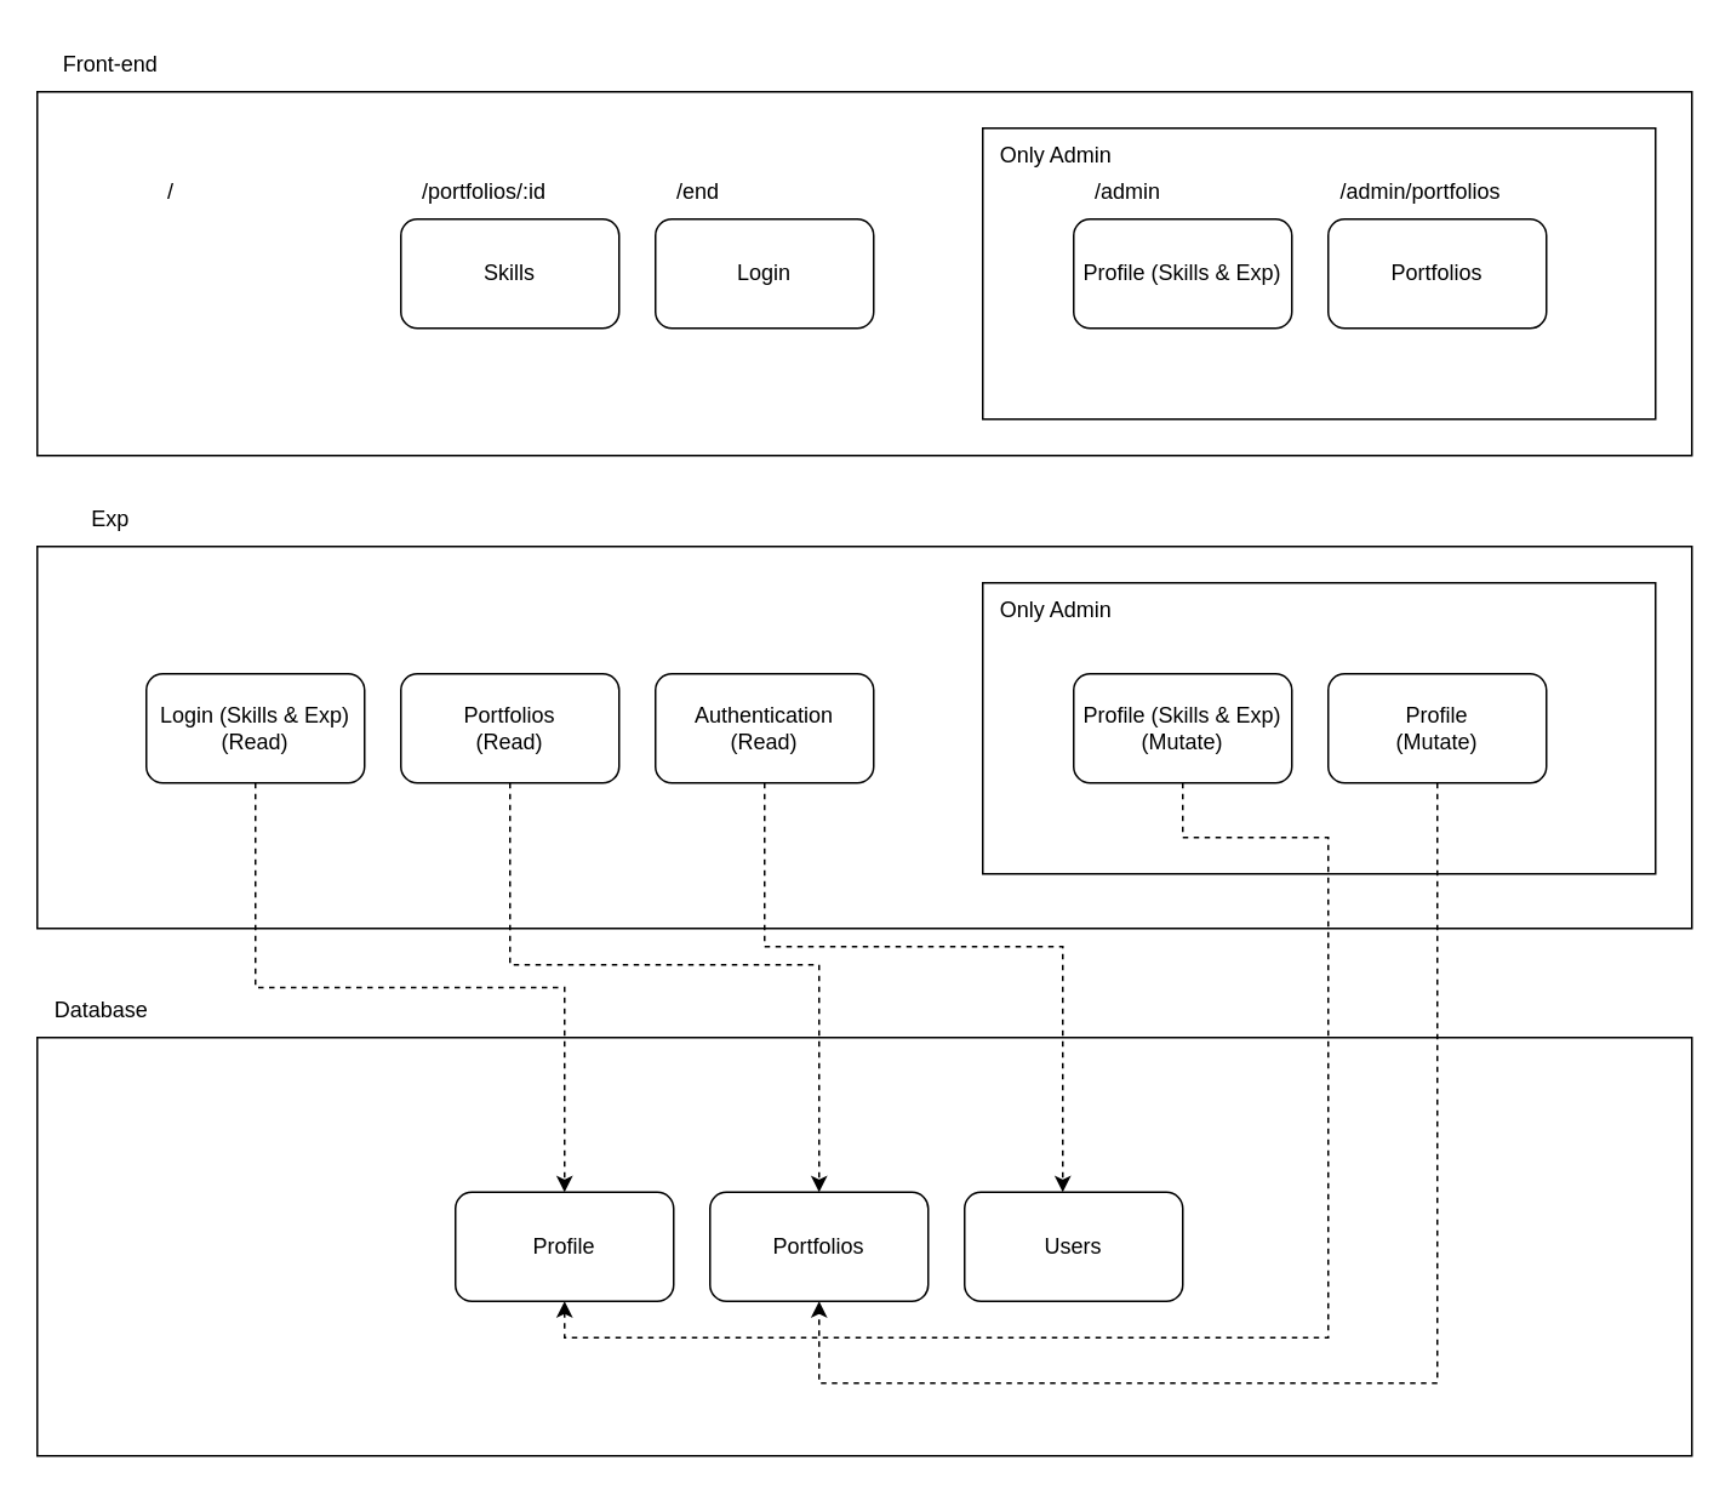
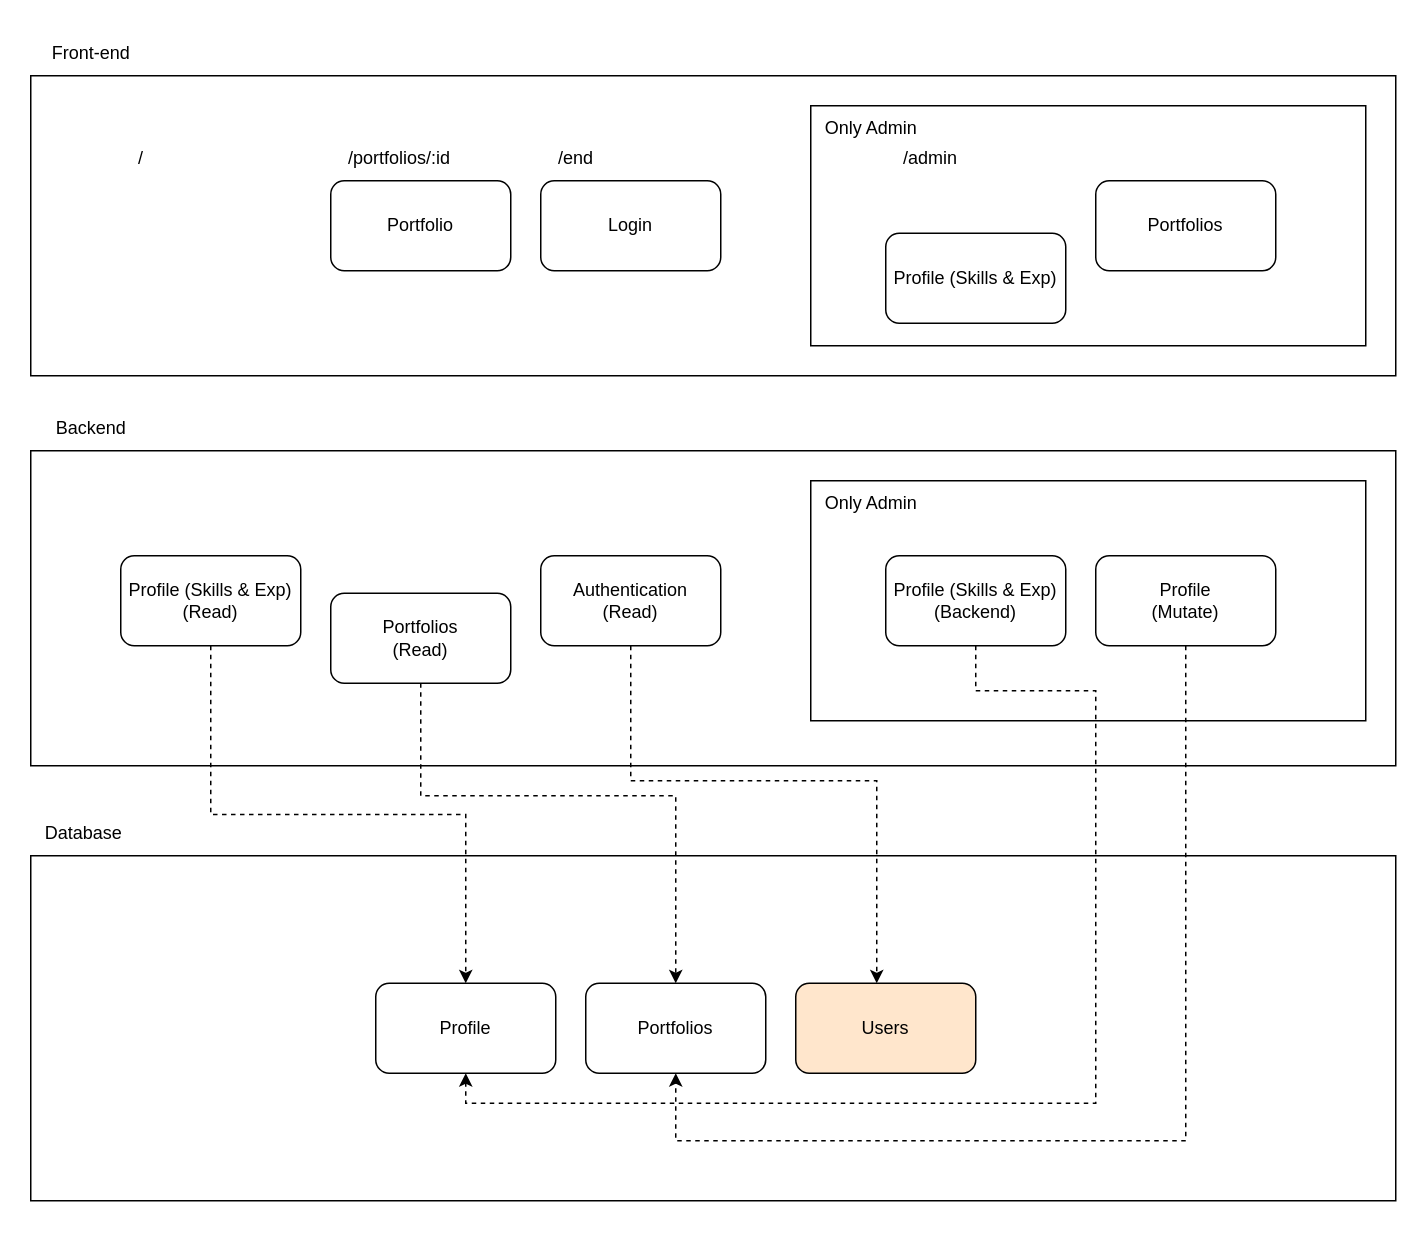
- <mxCell id="29" value="/admin/portfolios" style="text;html=1;align=left;verticalAlign=middle;resizable=0;points=[];autosize=1;strokeColor=none;fillColor=none;" vertex="1" parent="1"><mxGeometry x="735" y="90" width="110" height="30" as="geometry" /></mxCell>
- <mxCell id="6" value="Skills" style="rounded=1;whiteSpace=wrap;html=1;" vertex="1" parent="1"><mxGeometry x="220" y="120" width="120" height="60" as="geometry" /></mxCell>
+ <mxCell id="6" value="Portfolio" style="rounded=1;whiteSpace=wrap;html=1;" vertex="1" parent="1"><mxGeometry x="220" y="120" width="120" height="60" as="geometry" /></mxCell>
- <mxCell id="9" value="Profile (Skills &amp;amp; Exp)" style="rounded=1;whiteSpace=wrap;html=1;" vertex="1" parent="1"><mxGeometry x="590" y="120" width="120" height="60" as="geometry" /></mxCell>
+ <mxCell id="9" value="Profile (Skills &amp;amp; Exp)" style="rounded=1;whiteSpace=wrap;html=1;" vertex="1" parent="1"><mxGeometry x="590" y="155" width="120" height="60" as="geometry" /></mxCell>
- <mxCell id="12" value="Exp" style="text;html=1;align=center;verticalAlign=middle;resizable=0;points=[];autosize=1;strokeColor=none;fillColor=none;" vertex="1" parent="1"><mxGeometry x="25" y="270" width="70" height="30" as="geometry" /></mxCell>
+ <mxCell id="12" value="Backend" style="text;html=1;align=center;verticalAlign=middle;resizable=0;points=[];autosize=1;strokeColor=none;fillColor=none;" vertex="1" parent="1"><mxGeometry x="25" y="270" width="70" height="30" as="geometry" /></mxCell>
- <mxCell id="14" value="Login (Skills &amp;amp; Exp)&lt;br&gt;(Read)" style="rounded=1;whiteSpace=wrap;html=1;" vertex="1" parent="1"><mxGeometry x="80" y="370" width="120" height="60" as="geometry" /></mxCell>
+ <mxCell id="14" value="Profile (Skills &amp;amp; Exp)&lt;br&gt;(Read)" style="rounded=1;whiteSpace=wrap;html=1;" vertex="1" parent="1"><mxGeometry x="80" y="370" width="120" height="60" as="geometry" /></mxCell>
- <mxCell id="16" value="Portfolios&lt;br&gt;(Read)" style="rounded=1;whiteSpace=wrap;html=1;" vertex="1" parent="1"><mxGeometry x="220" y="370" width="120" height="60" as="geometry" /></mxCell>
+ <mxCell id="16" value="Portfolios&lt;br&gt;(Read)" style="rounded=1;whiteSpace=wrap;html=1;" vertex="1" parent="1"><mxGeometry x="220" y="395" width="120" height="60" as="geometry" /></mxCell>
- <mxCell id="19" value="Profile (Skills &amp;amp; Exp)&lt;br&gt;(Mutate)" style="rounded=1;whiteSpace=wrap;html=1;" vertex="1" parent="1"><mxGeometry x="590" y="370" width="120" height="60" as="geometry" /></mxCell>
+ <mxCell id="19" value="Profile (Skills &amp;amp; Exp)&lt;br&gt;(Backend)" style="rounded=1;whiteSpace=wrap;html=1;" vertex="1" parent="1"><mxGeometry x="590" y="370" width="120" height="60" as="geometry" /></mxCell>
- <mxCell id="33" value="Users" style="rounded=1;whiteSpace=wrap;html=1;" vertex="1" parent="1"><mxGeometry x="530" y="655" width="120" height="60" as="geometry" /></mxCell>
+ <mxCell id="33" value="Users" style="rounded=1;whiteSpace=wrap;html=1;fillColor=#ffe6cc;" vertex="1" parent="1"><mxGeometry x="530" y="655" width="120" height="60" as="geometry" /></mxCell>
